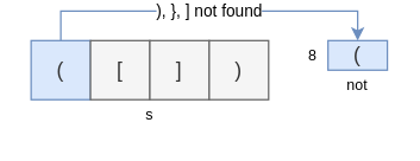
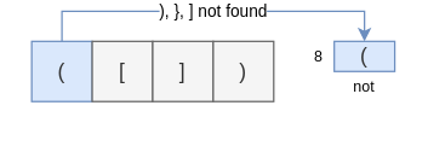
- <mxCell id="4" value="s" style="text;html=1;align=center;verticalAlign=middle;whiteSpace=wrap;rounded=0;fontSize=10;" vertex="1" parent="1"><mxGeometry x="20" y="60" width="160" height="20" as="geometry" /></mxCell>
